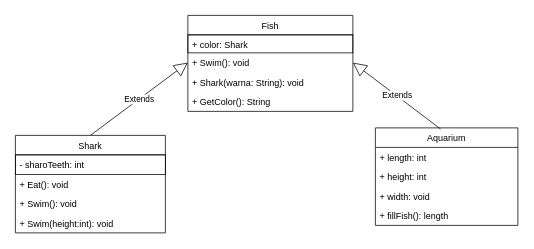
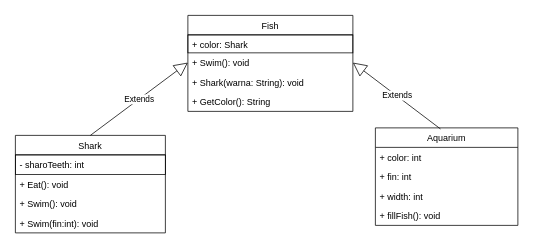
- <mxCell id="13" value="+ length: int" style="text;strokeColor=none;fillColor=none;align=left;verticalAlign=top;spacingLeft=4;spacingRight=4;overflow=hidden;rotatable=0;points=[[0,0.5],[1,0.5]];portConstraint=eastwest;" vertex="1" parent="12"><mxGeometry y="26" width="190" height="26" as="geometry" /></mxCell>
+ <mxCell id="13" value="+ color: int" style="text;strokeColor=none;fillColor=none;align=left;verticalAlign=top;spacingLeft=4;spacingRight=4;overflow=hidden;rotatable=0;points=[[0,0.5],[1,0.5]];portConstraint=eastwest;" vertex="1" parent="12"><mxGeometry y="26" width="190" height="26" as="geometry" /></mxCell>
- <mxCell id="14" value="+ height: int" style="text;strokeColor=none;fillColor=none;align=left;verticalAlign=top;spacingLeft=4;spacingRight=4;overflow=hidden;rotatable=0;points=[[0,0.5],[1,0.5]];portConstraint=eastwest;" vertex="1" parent="12"><mxGeometry y="52" width="190" height="26" as="geometry" /></mxCell>
+ <mxCell id="14" value="+ fin: int" style="text;strokeColor=none;fillColor=none;align=left;verticalAlign=top;spacingLeft=4;spacingRight=4;overflow=hidden;rotatable=0;points=[[0,0.5],[1,0.5]];portConstraint=eastwest;" vertex="1" parent="12"><mxGeometry y="52" width="190" height="26" as="geometry" /></mxCell>
- <mxCell id="15" value="+ width: void" style="text;strokeColor=none;fillColor=none;align=left;verticalAlign=top;spacingLeft=4;spacingRight=4;overflow=hidden;rotatable=0;points=[[0,0.5],[1,0.5]];portConstraint=eastwest;" vertex="1" parent="12"><mxGeometry y="78" width="190" height="26" as="geometry" /></mxCell>
+ <mxCell id="15" value="+ width: int" style="text;strokeColor=none;fillColor=none;align=left;verticalAlign=top;spacingLeft=4;spacingRight=4;overflow=hidden;rotatable=0;points=[[0,0.5],[1,0.5]];portConstraint=eastwest;" vertex="1" parent="12"><mxGeometry y="78" width="190" height="26" as="geometry" /></mxCell>
- <mxCell id="16" value="+ fillFish(): length" style="text;strokeColor=none;fillColor=none;align=left;verticalAlign=top;spacingLeft=4;spacingRight=4;overflow=hidden;rotatable=0;points=[[0,0.5],[1,0.5]];portConstraint=eastwest;" vertex="1" parent="12"><mxGeometry y="104" width="190" height="26" as="geometry" /></mxCell>
+ <mxCell id="16" value="+ fillFish(): void" style="text;strokeColor=none;fillColor=none;align=left;verticalAlign=top;spacingLeft=4;spacingRight=4;overflow=hidden;rotatable=0;points=[[0,0.5],[1,0.5]];portConstraint=eastwest;" vertex="1" parent="12"><mxGeometry y="104" width="190" height="26" as="geometry" /></mxCell>
- <mxCell id="11" value="+ Swim(height:int): void" style="text;strokeColor=none;fillColor=none;align=left;verticalAlign=top;spacingLeft=4;spacingRight=4;overflow=hidden;rotatable=0;points=[[0,0.5],[1,0.5]];portConstraint=eastwest;" vertex="1" parent="7"><mxGeometry y="104" width="200" height="26" as="geometry" /></mxCell>
+ <mxCell id="11" value="+ Swim(fin:int): void" style="text;strokeColor=none;fillColor=none;align=left;verticalAlign=top;spacingLeft=4;spacingRight=4;overflow=hidden;rotatable=0;points=[[0,0.5],[1,0.5]];portConstraint=eastwest;" vertex="1" parent="7"><mxGeometry y="104" width="200" height="26" as="geometry" /></mxCell>
